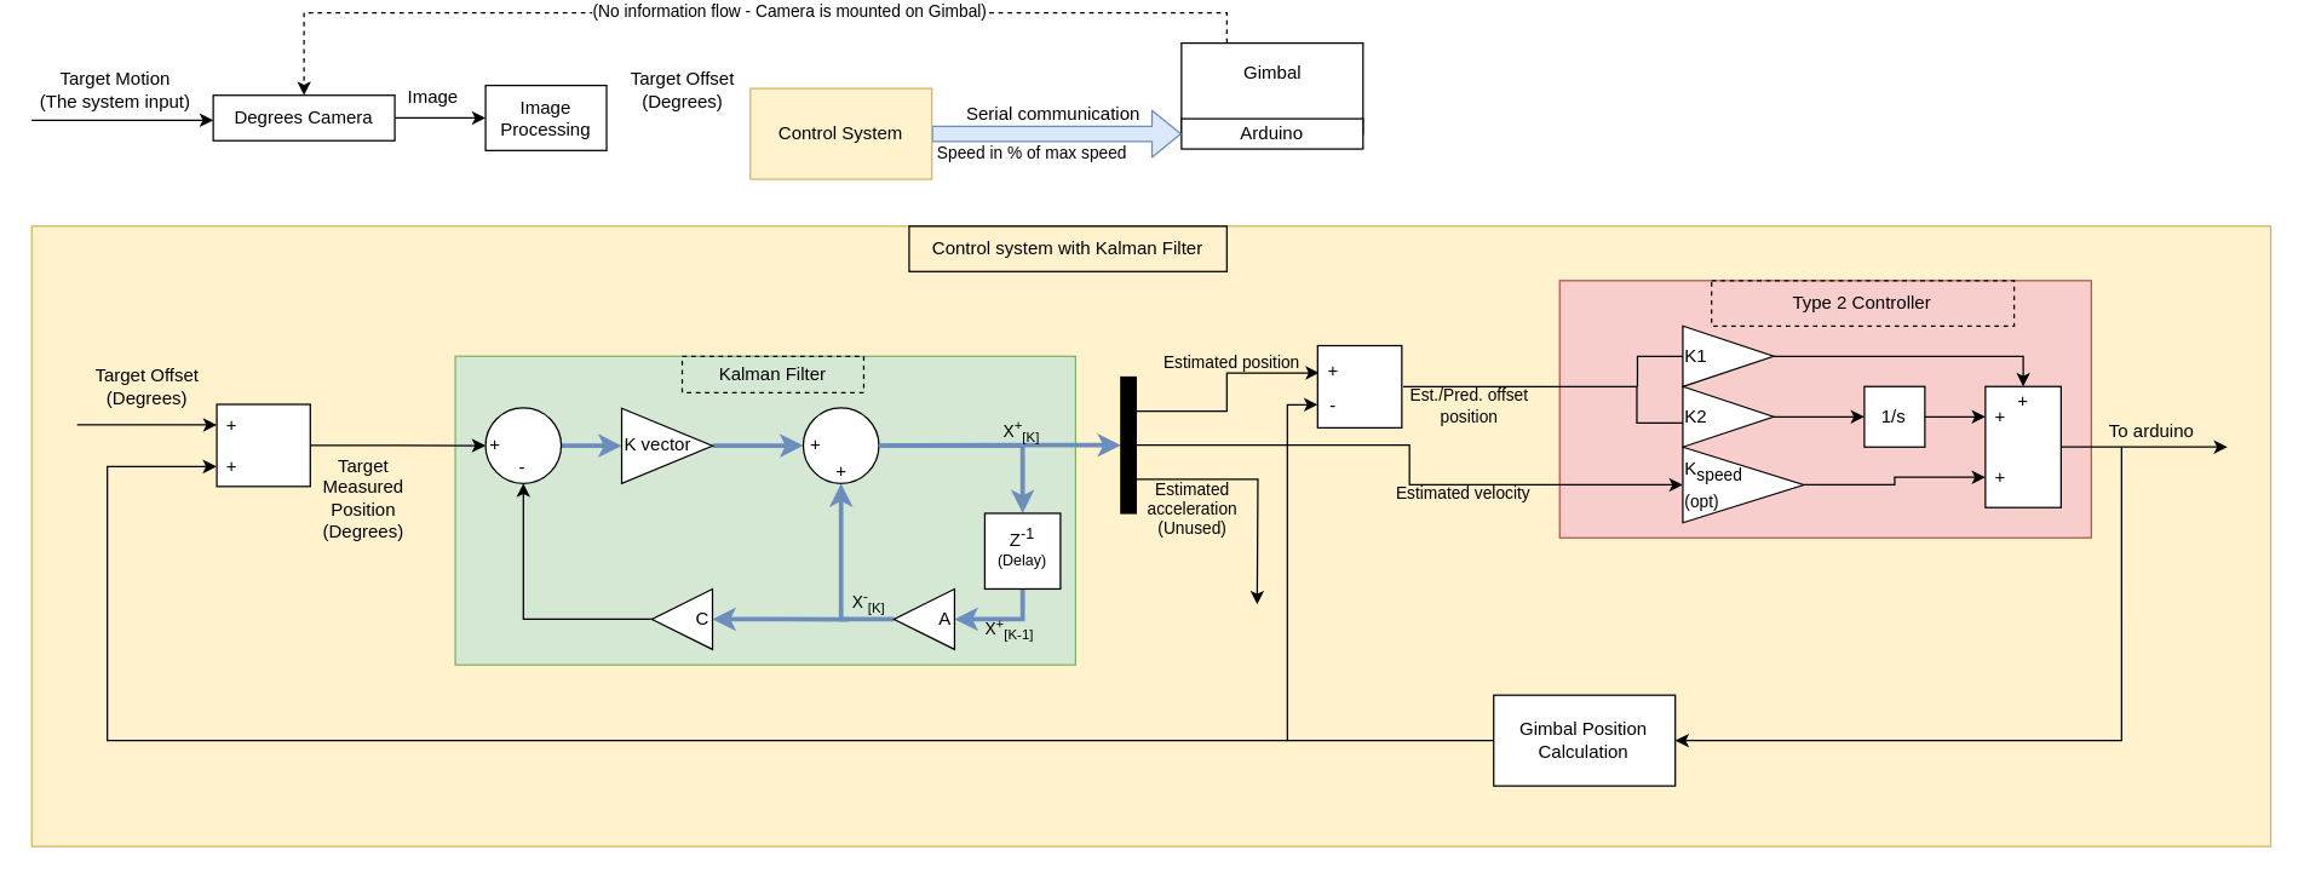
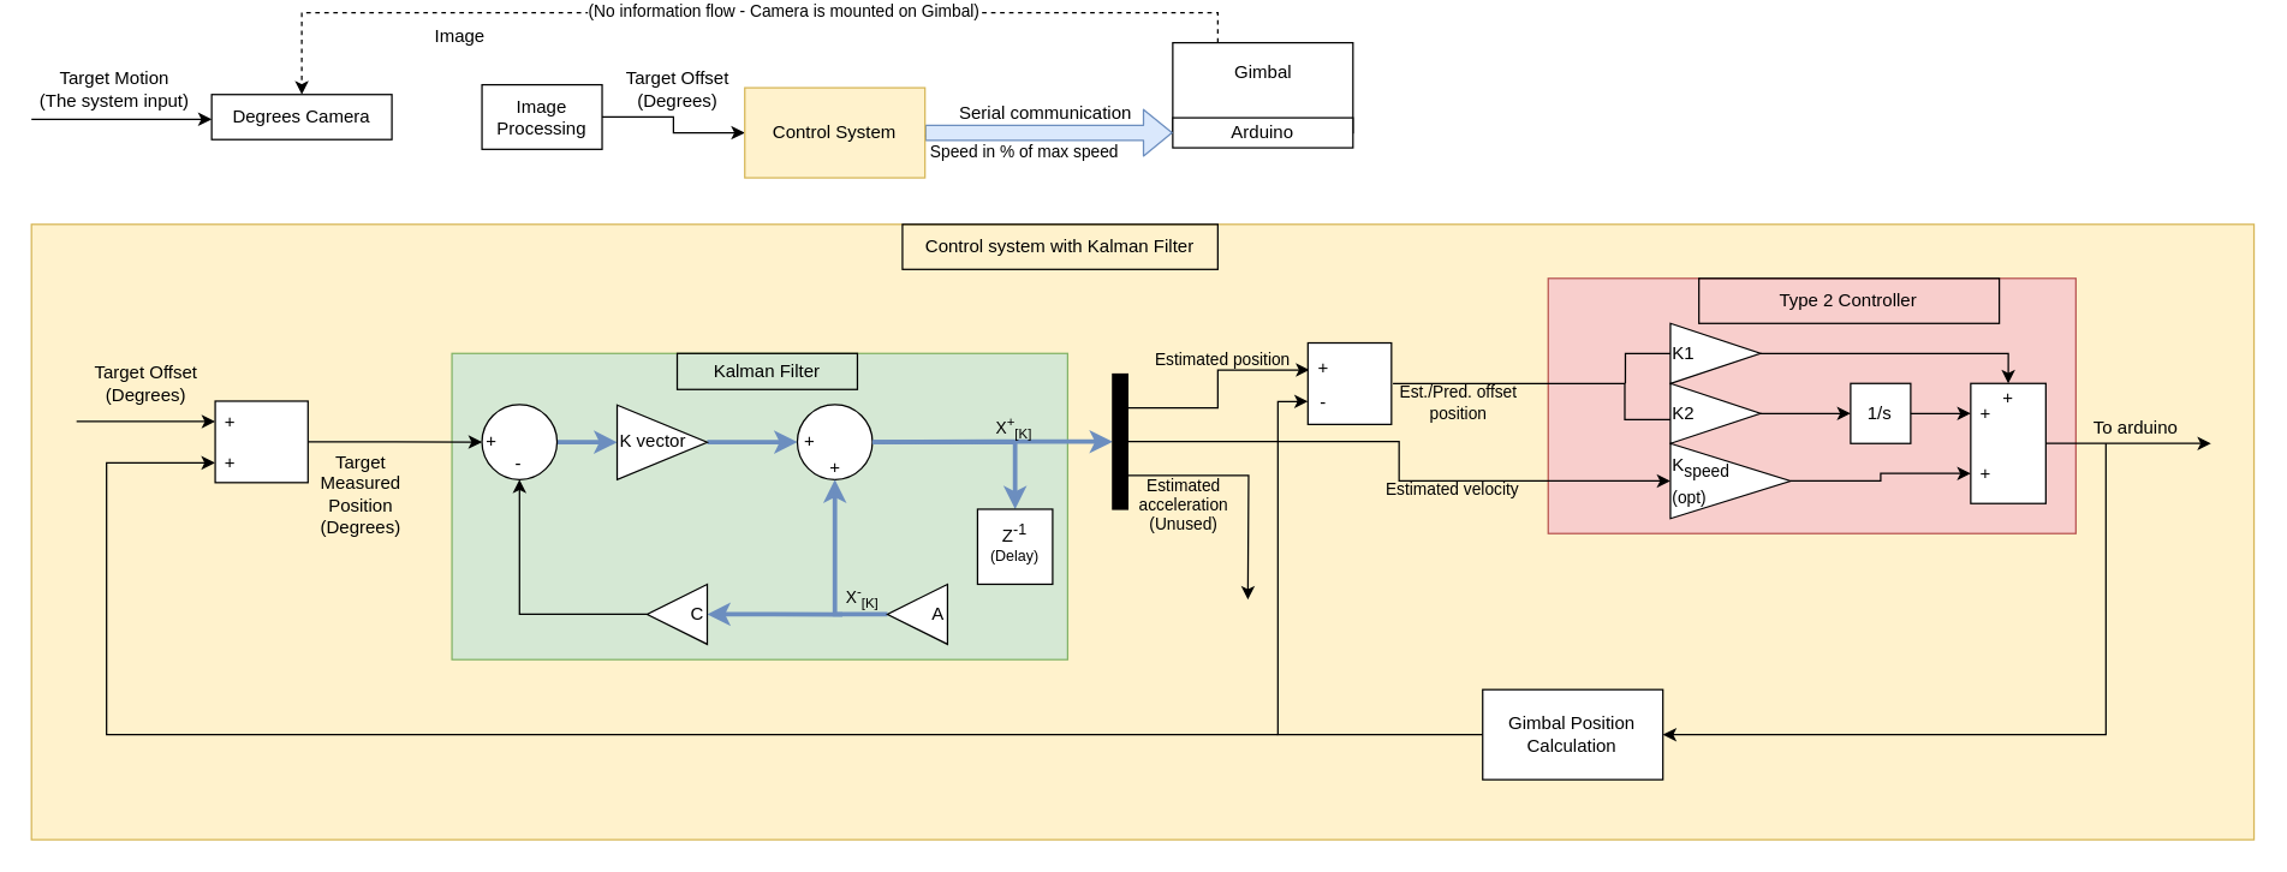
- <mxCell id="13" value="Image" style="text;html=1;align=center;verticalAlign=middle;resizable=0;points=[];autosize=1;" parent="1" vertex="1"><mxGeometry x="260" y="46" width="50" height="20" as="geometry" /></mxCell>
+ <mxCell id="13" value="Image" style="text;html=1;align=center;verticalAlign=middle;resizable=0;points=[];autosize=1;" parent="1" vertex="1"><mxGeometry x="280" y="6" width="50" height="20" as="geometry" /></mxCell>
- <mxCell id="11" style="edgeStyle=orthogonalEdgeStyle;rounded=0;orthogonalLoop=1;jettySize=auto;html=1;exitX=1;exitY=0.5;exitDx=0;exitDy=0;entryX=0;entryY=0.5;entryDx=0;entryDy=0;startArrow=none;startFill=0;" parent="1" source="12" target="15" edge="1"><mxGeometry relative="1" as="geometry" /></mxCell>
+ <mxCell id="14" style="edgeStyle=orthogonalEdgeStyle;rounded=0;orthogonalLoop=1;jettySize=auto;html=1;exitX=1;exitY=0.5;exitDx=0;exitDy=0;entryX=0;entryY=0.5;entryDx=0;entryDy=0;startArrow=none;startFill=0;" parent="1" source="15" target="22" edge="1"><mxGeometry relative="1" as="geometry"><mxPoint x="500" y="81" as="targetPoint" /></mxGeometry></mxCell>
- <mxCell id="80" value="Type 2 Controller" style="rounded=0;whiteSpace=wrap;html=1;labelBackgroundColor=none;fillColor=none;dashed=1;" parent="1" vertex="1"><mxGeometry x="1130.38" y="177" width="200" height="30" as="geometry" /></mxCell>
+ <mxCell id="80" value="Type 2 Controller" style="rounded=0;whiteSpace=wrap;html=1;labelBackgroundColor=none;fillColor=none;" parent="1" vertex="1"><mxGeometry x="1130.38" y="177" width="200" height="30" as="geometry" /></mxCell>
- <mxCell id="85" value="Kalman Filter" style="rounded=0;whiteSpace=wrap;html=1;labelBackgroundColor=none;fontColor=#000000;perimeterSpacing=1;fillColor=none;dashed=1;" parent="1" vertex="1"><mxGeometry x="450" y="227" width="120" height="24" as="geometry" /></mxCell>
+ <mxCell id="85" value="Kalman Filter" style="rounded=0;whiteSpace=wrap;html=1;labelBackgroundColor=none;fontColor=#000000;perimeterSpacing=1;fillColor=none;" parent="1" vertex="1"><mxGeometry x="450" y="227" width="120" height="24" as="geometry" /></mxCell>
- <mxCell id="36" style="edgeStyle=orthogonalEdgeStyle;rounded=0;orthogonalLoop=1;jettySize=auto;html=1;exitX=0.5;exitY=1;exitDx=0;exitDy=0;entryX=1;entryY=0.5;entryDx=0;entryDy=0;startArrow=none;startFill=0;endArrow=classic;endFill=1;strokeColor=#6c8ebf;fontColor=#000000;fillColor=#dae8fc;strokeWidth=3;" parent="1" source="38" target="46" edge="1"><mxGeometry relative="1" as="geometry" /></mxCell>
- <mxCell id="37" value="X&lt;sup&gt;+&lt;/sup&gt;&lt;sub&gt;[K-1]&lt;/sub&gt;" style="edgeLabel;html=1;align=center;verticalAlign=middle;resizable=0;points=[];fontColor=#000000;labelBackgroundColor=none;" parent="36" vertex="1" connectable="0"><mxGeometry x="-0.384" y="-3" relative="1" as="geometry"><mxPoint x="-10" y="10" as="offset" /></mxGeometry></mxCell>
